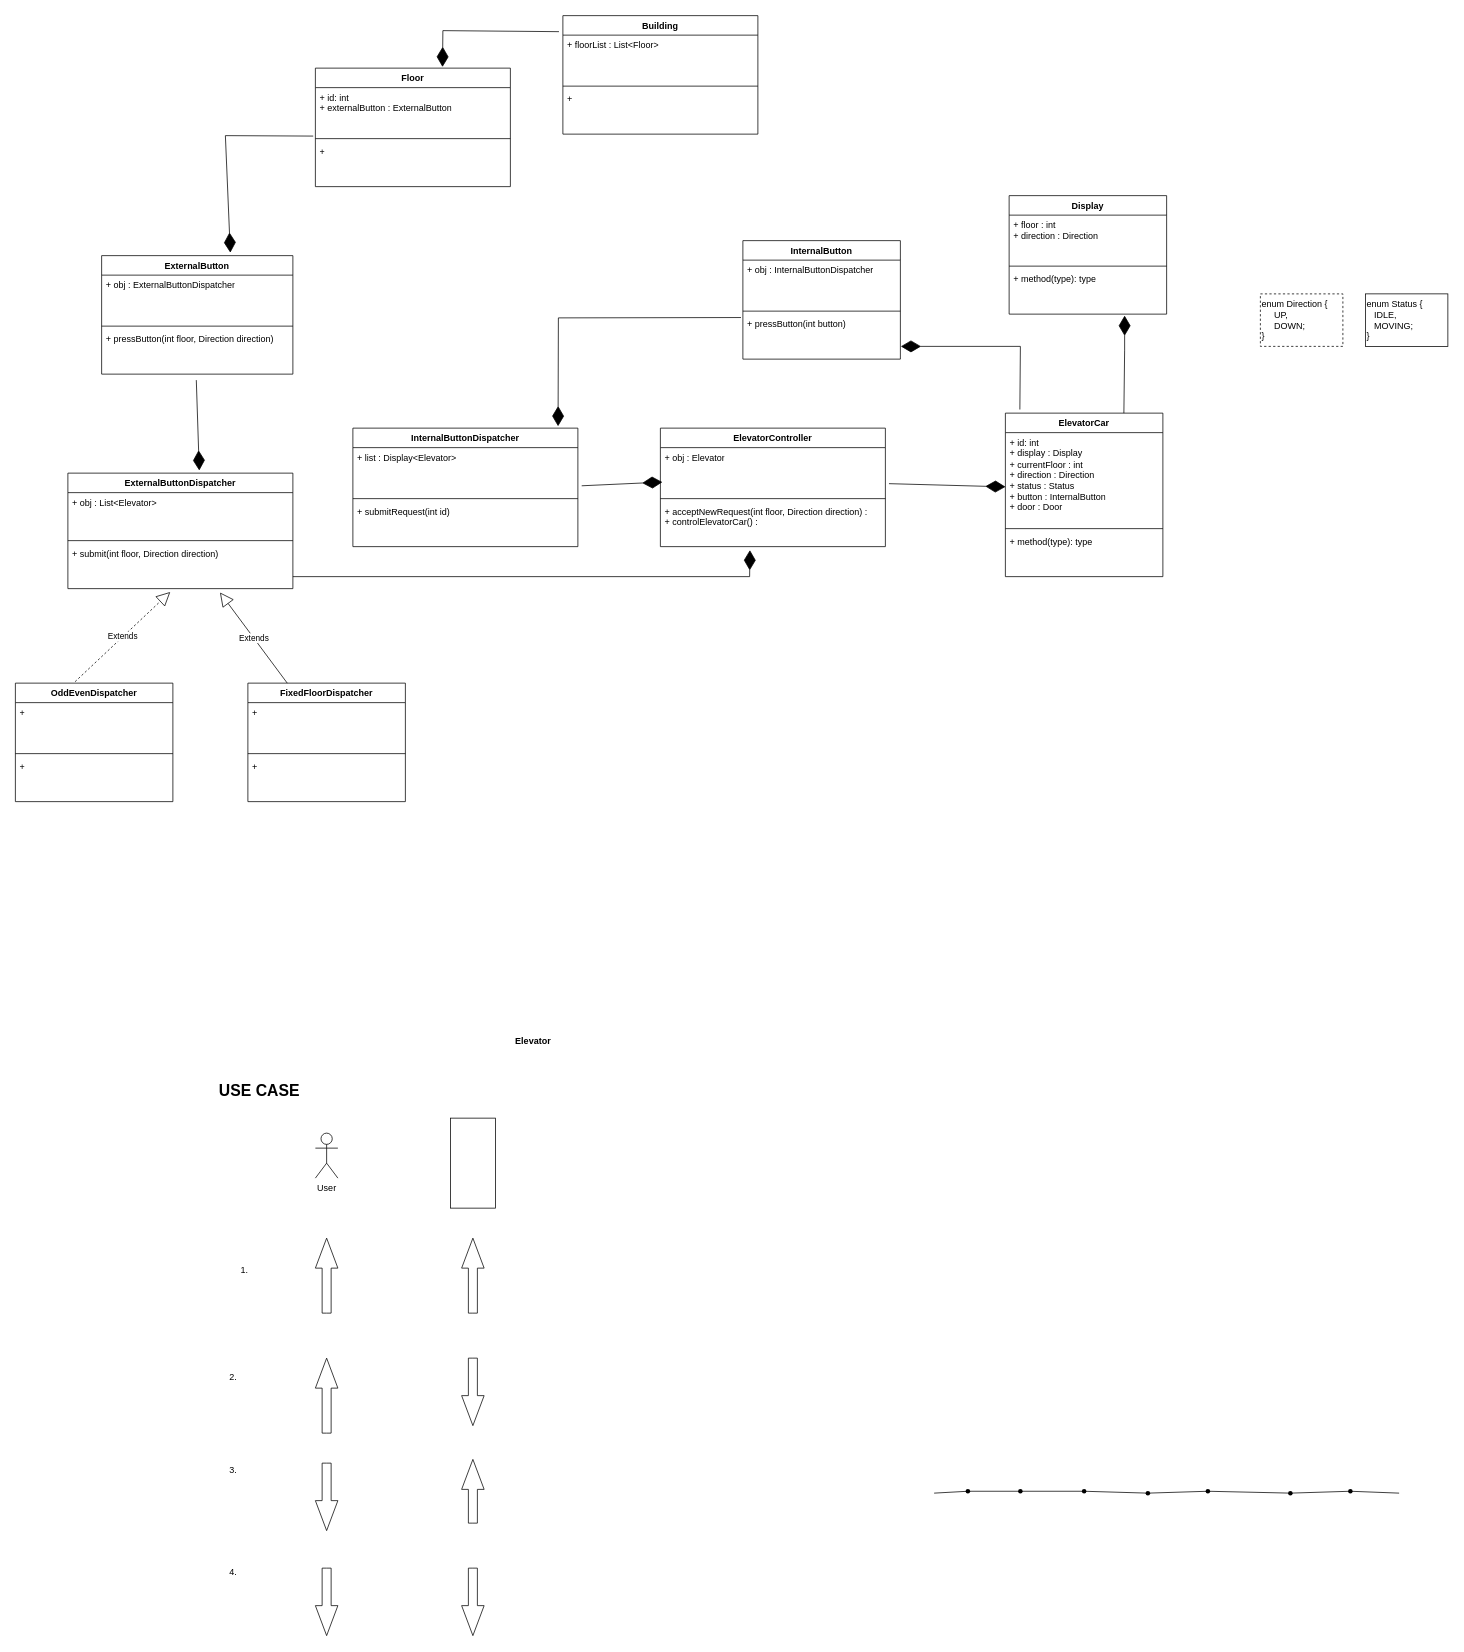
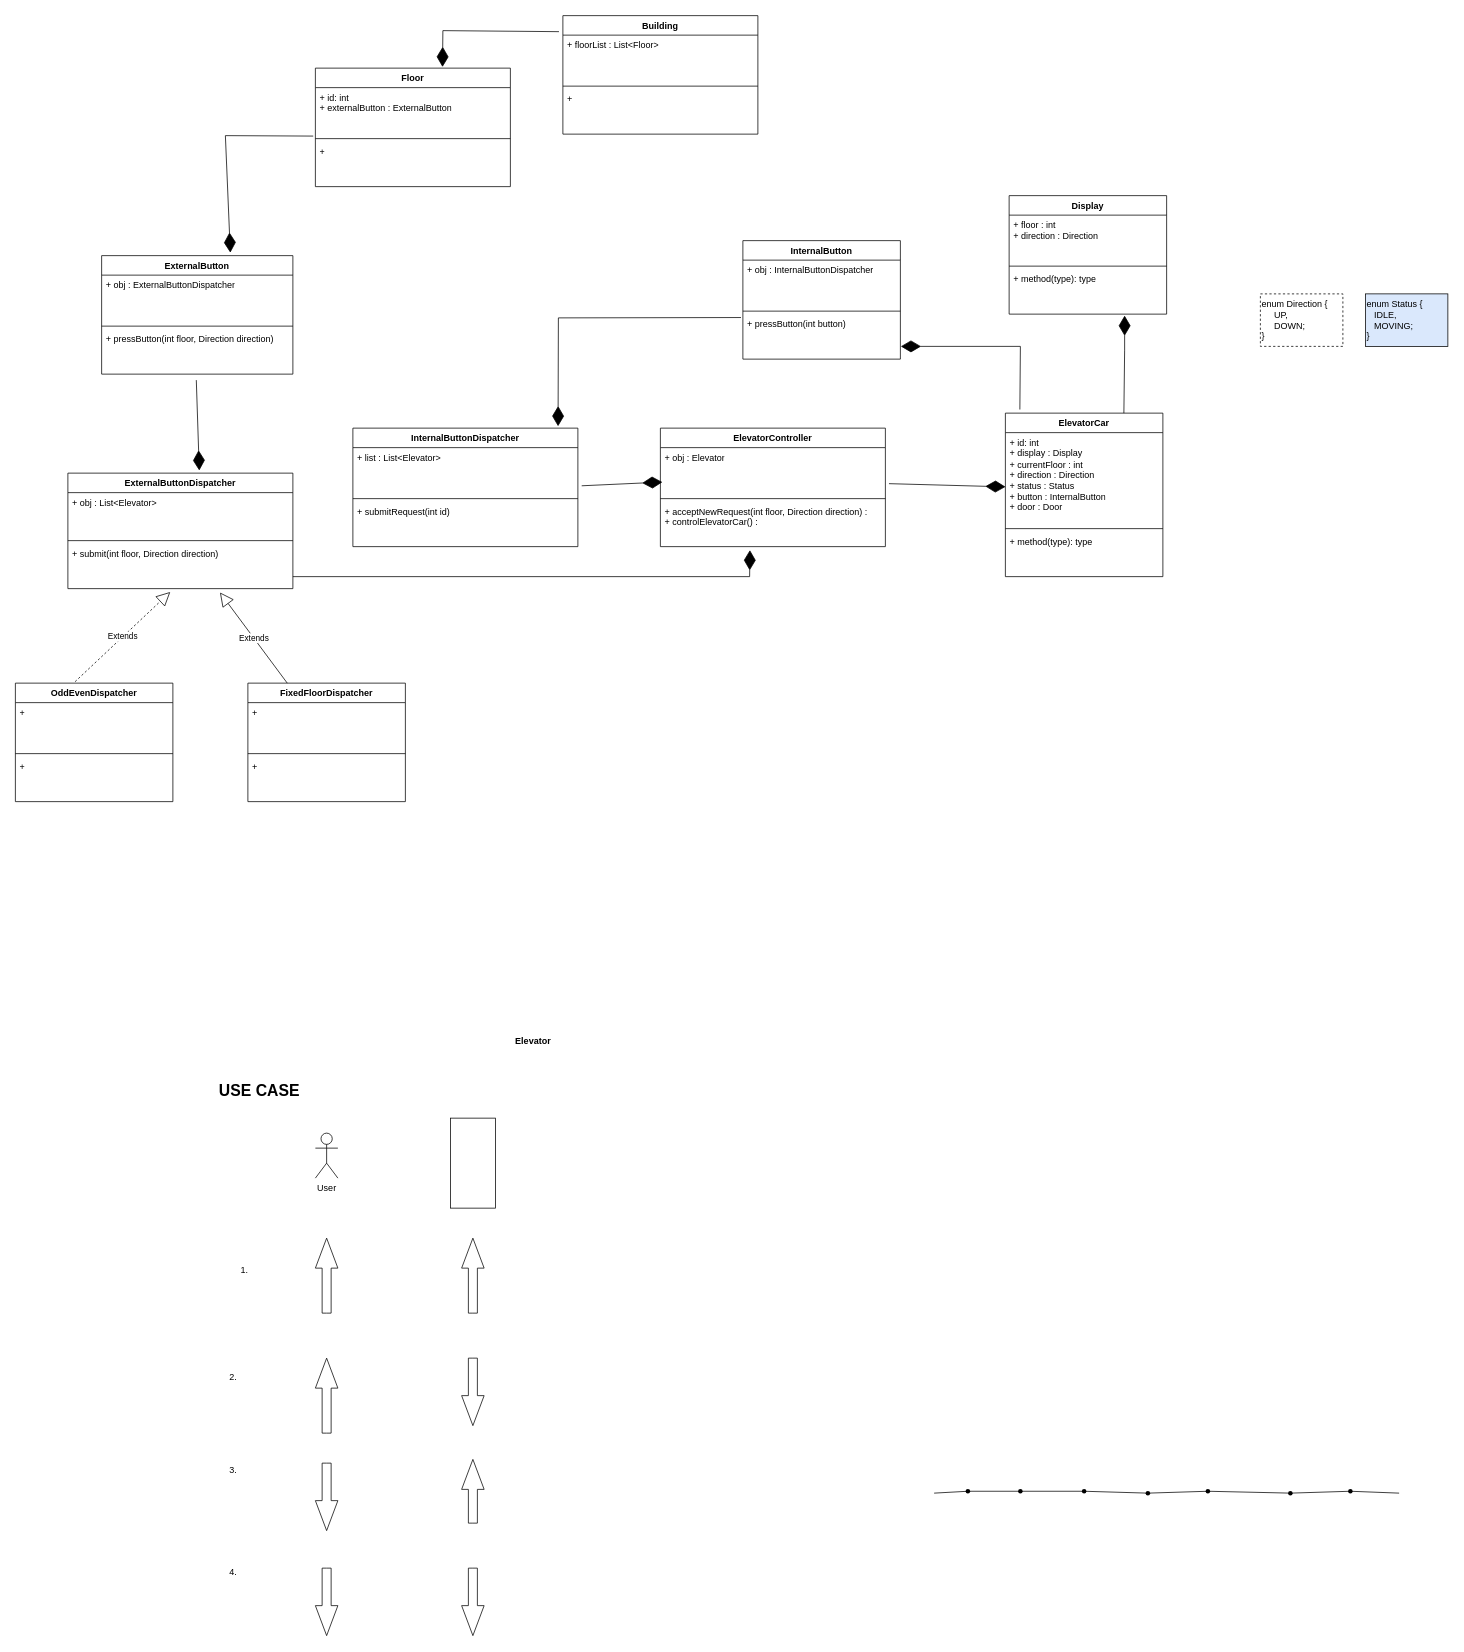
- <mxCell id="11" value="enum Status {&lt;div&gt;&amp;nbsp; &amp;nbsp;IDLE,&lt;/div&gt;&lt;div&gt;&amp;nbsp; &amp;nbsp;MOVING;&lt;/div&gt;&lt;div&gt;}&lt;/div&gt;" style="html=1;whiteSpace=wrap;align=left;" vertex="1" parent="1"><mxGeometry x="1820" y="391" width="110" height="70" as="geometry" /></mxCell>
+ <mxCell id="11" value="enum Status {&lt;div&gt;&amp;nbsp; &amp;nbsp;IDLE,&lt;/div&gt;&lt;div&gt;&amp;nbsp; &amp;nbsp;MOVING;&lt;/div&gt;&lt;div&gt;}&lt;/div&gt;" style="html=1;whiteSpace=wrap;align=left;fillColor=#dae8fc;" vertex="1" parent="1"><mxGeometry x="1820" y="391" width="110" height="70" as="geometry" /></mxCell>
- <mxCell id="24" value="+ list : Display&amp;lt;Elevator&amp;gt;" style="text;strokeColor=none;fillColor=none;align=left;verticalAlign=top;spacingLeft=4;spacingRight=4;overflow=hidden;rotatable=0;points=[[0,0.5],[1,0.5]];portConstraint=eastwest;whiteSpace=wrap;html=1;" vertex="1" parent="23"><mxGeometry y="26" width="300" height="64" as="geometry" /></mxCell>
+ <mxCell id="24" value="+ list : List&amp;lt;Elevator&amp;gt;" style="text;strokeColor=none;fillColor=none;align=left;verticalAlign=top;spacingLeft=4;spacingRight=4;overflow=hidden;rotatable=0;points=[[0,0.5],[1,0.5]];portConstraint=eastwest;whiteSpace=wrap;html=1;" vertex="1" parent="23"><mxGeometry y="26" width="300" height="64" as="geometry" /></mxCell>
